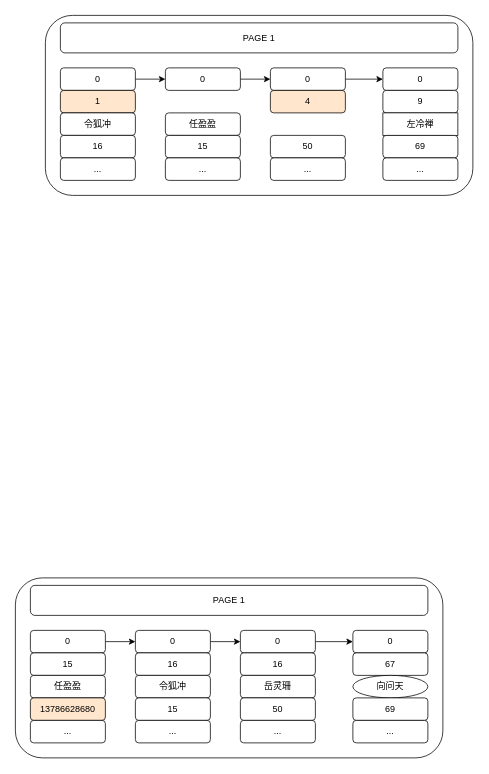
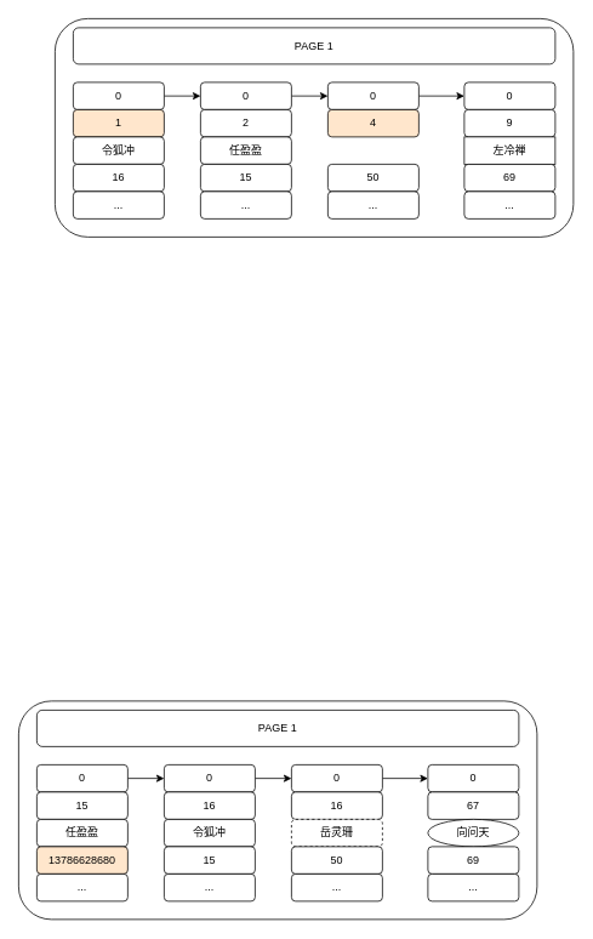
+ <mxCell id="11" value="2" style="rounded=1;whiteSpace=wrap;html=1;fillColor=#FFFFFF;" vertex="1" parent="1"><mxGeometry x="220" y="120" width="100" height="30" as="geometry" /></mxCell>
- <mxCell id="42" value="岳灵珊" style="rounded=1;whiteSpace=wrap;html=1;fillColor=#FFFFFF;" vertex="1" parent="1"><mxGeometry x="320" y="900" width="100" height="30" as="geometry" /></mxCell>
+ <mxCell id="42" value="岳灵珊" style="rounded=1;whiteSpace=wrap;html=1;fillColor=#FFFFFF;dashed=1;" vertex="1" parent="1"><mxGeometry x="320" y="900" width="100" height="30" as="geometry" /></mxCell>
